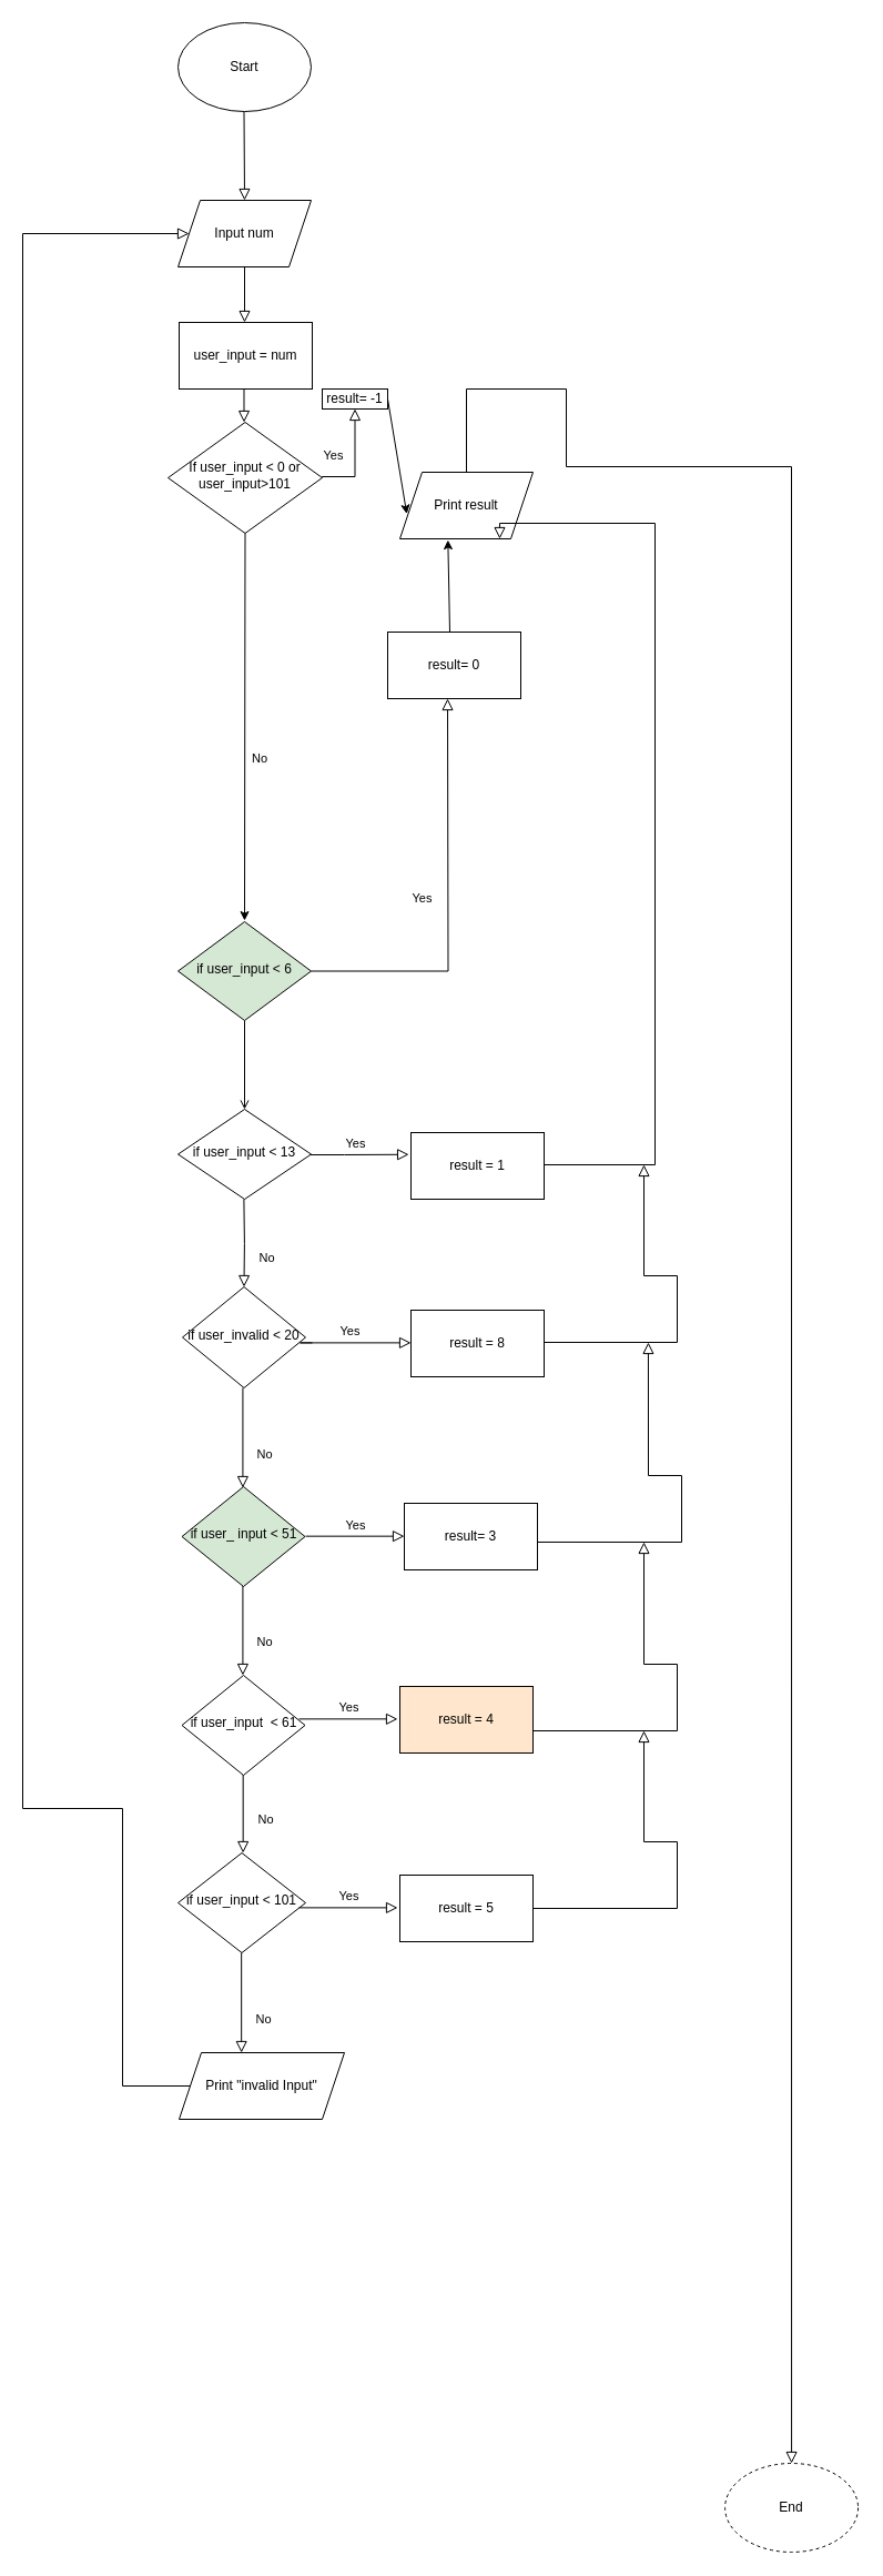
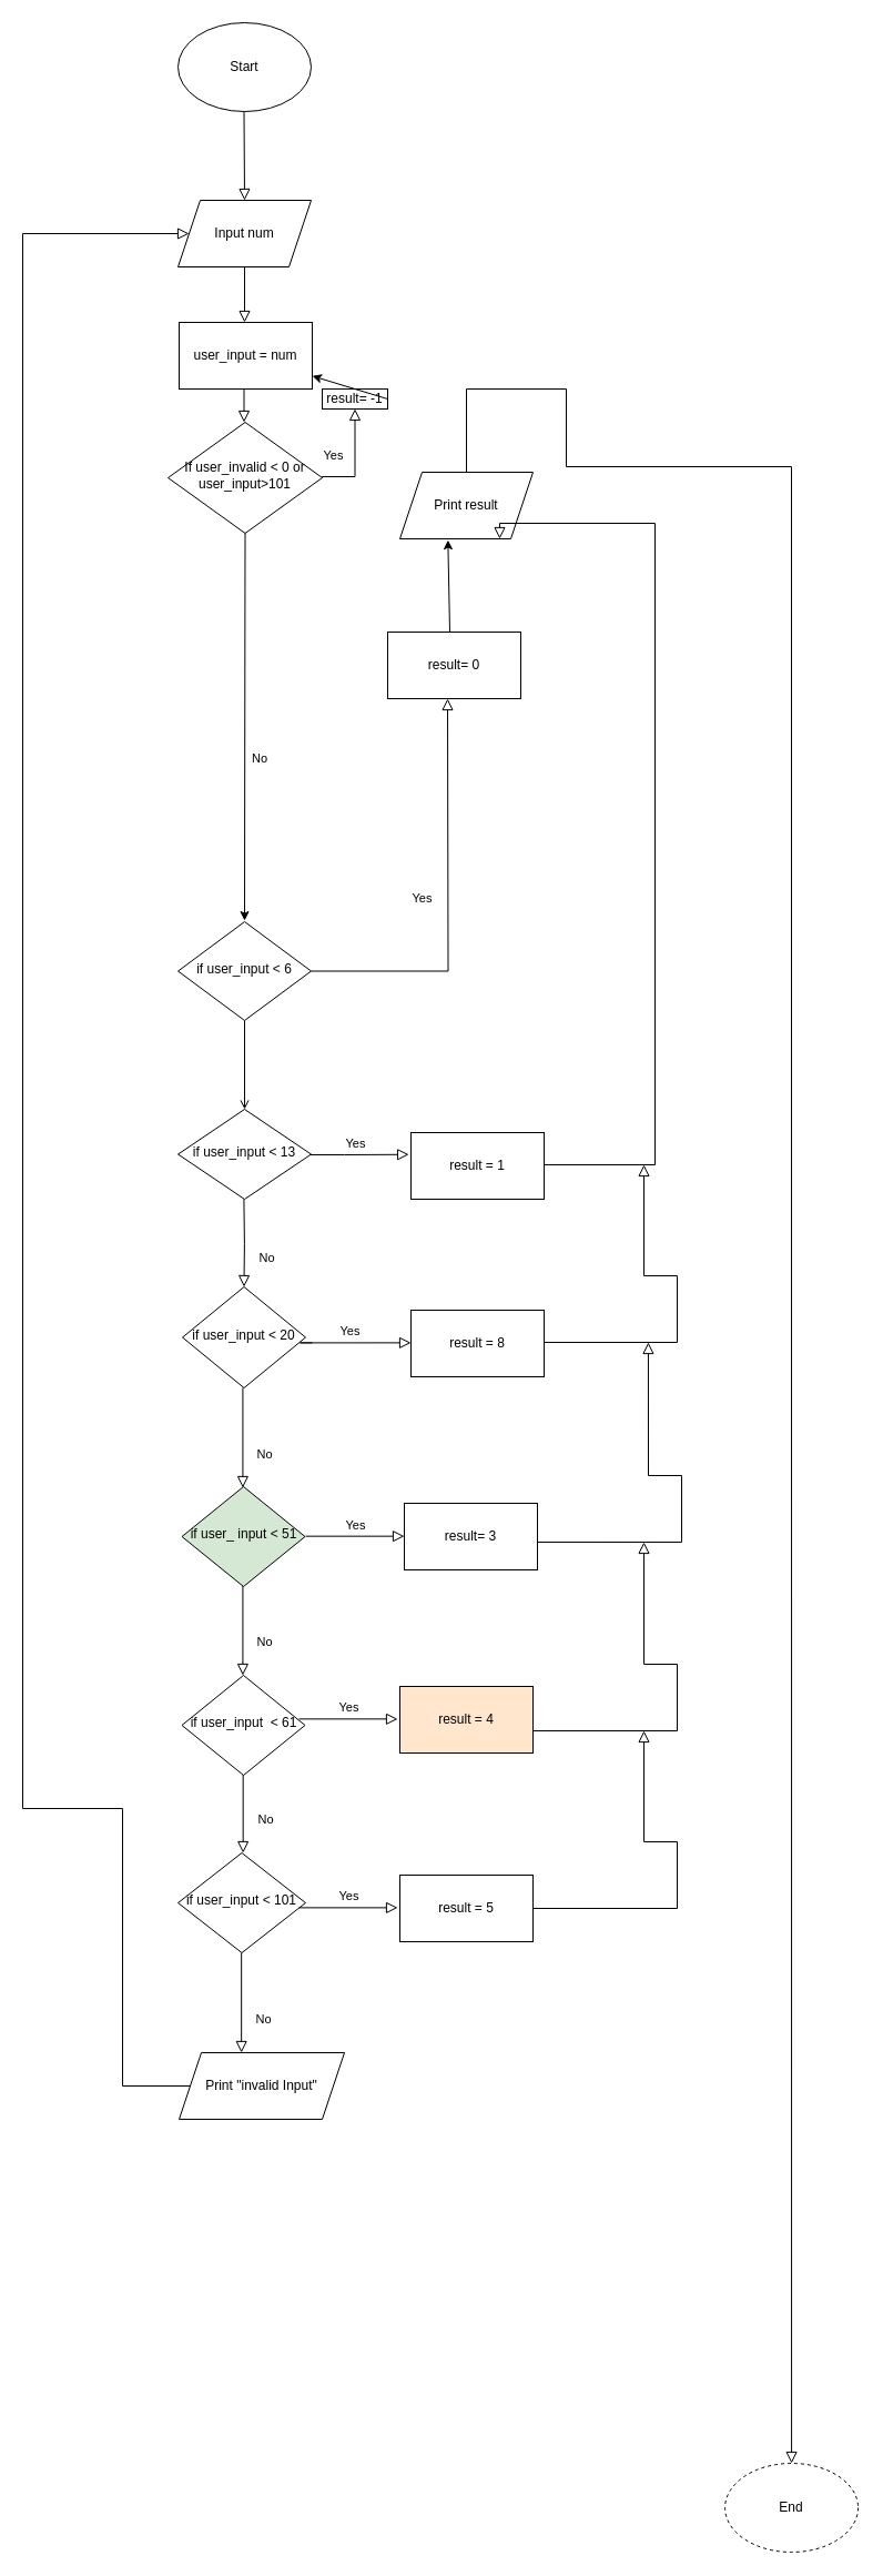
- <mxCell id="44" value="" style="endArrow=classic;html=1;rounded=0;entryX=0.052;entryY=0.627;entryDx=0;entryDy=0;exitX=1;exitY=0.5;exitDx=0;exitDy=0;entryPerimeter=0;" parent="1" source="21" target="9" edge="1"><mxGeometry width="50" height="50" relative="1" as="geometry"><mxPoint x="350" y="369" as="sourcePoint" /><mxPoint x="360" y="359" as="targetPoint" /></mxGeometry></mxCell>
+ <mxCell id="44" value="" style="endArrow=classic;html=1;rounded=0;exitX=1;exitY=0.5;exitDx=0;exitDy=0;" parent="1" source="21" target="10" edge="1"><mxGeometry width="50" height="50" relative="1" as="geometry"><mxPoint x="350" y="369" as="sourcePoint" /><mxPoint x="360" y="359" as="targetPoint" /></mxGeometry></mxCell>
- <mxCell id="4" value="If user_input &amp;lt; 0 or user_input&amp;gt;101" style="rhombus;whiteSpace=wrap;html=1;shadow=0;fontFamily=Helvetica;fontSize=12;align=center;strokeWidth=1;spacing=6;spacingTop=-4;" parent="1" vertex="1"><mxGeometry x="151" y="380" width="139" height="100" as="geometry" /></mxCell>
+ <mxCell id="4" value="If user_invalid &amp;lt; 0 or user_input&amp;gt;101" style="rhombus;whiteSpace=wrap;html=1;shadow=0;fontFamily=Helvetica;fontSize=12;align=center;strokeWidth=1;spacing=6;spacingTop=-4;" parent="1" vertex="1"><mxGeometry x="151" y="380" width="139" height="100" as="geometry" /></mxCell>
- <mxCell id="12" value="if user_input &amp;lt; 6" style="rhombus;whiteSpace=wrap;html=1;shadow=0;fontFamily=Helvetica;fontSize=12;align=center;strokeWidth=1;spacing=6;spacingTop=-4;fillColor=#d5e8d4;" parent="1" vertex="1"><mxGeometry x="160" y="830" width="120" height="89" as="geometry" /></mxCell>
+ <mxCell id="12" value="if user_input &amp;lt; 6" style="rhombus;whiteSpace=wrap;html=1;shadow=0;fontFamily=Helvetica;fontSize=12;align=center;strokeWidth=1;spacing=6;spacingTop=-4;" parent="1" vertex="1"><mxGeometry x="160" y="830" width="120" height="89" as="geometry" /></mxCell>
- <mxCell id="22" value="if user_invalid &amp;lt; 20" style="rhombus;whiteSpace=wrap;html=1;shadow=0;fontFamily=Helvetica;fontSize=12;align=center;strokeWidth=1;spacing=6;spacingTop=-4;" parent="1" vertex="1"><mxGeometry x="164" y="1159" width="111" height="91" as="geometry" /></mxCell>
+ <mxCell id="22" value="if user_input &amp;lt; 20" style="rhombus;whiteSpace=wrap;html=1;shadow=0;fontFamily=Helvetica;fontSize=12;align=center;strokeWidth=1;spacing=6;spacingTop=-4;" parent="1" vertex="1"><mxGeometry x="164" y="1159" width="111" height="91" as="geometry" /></mxCell>
